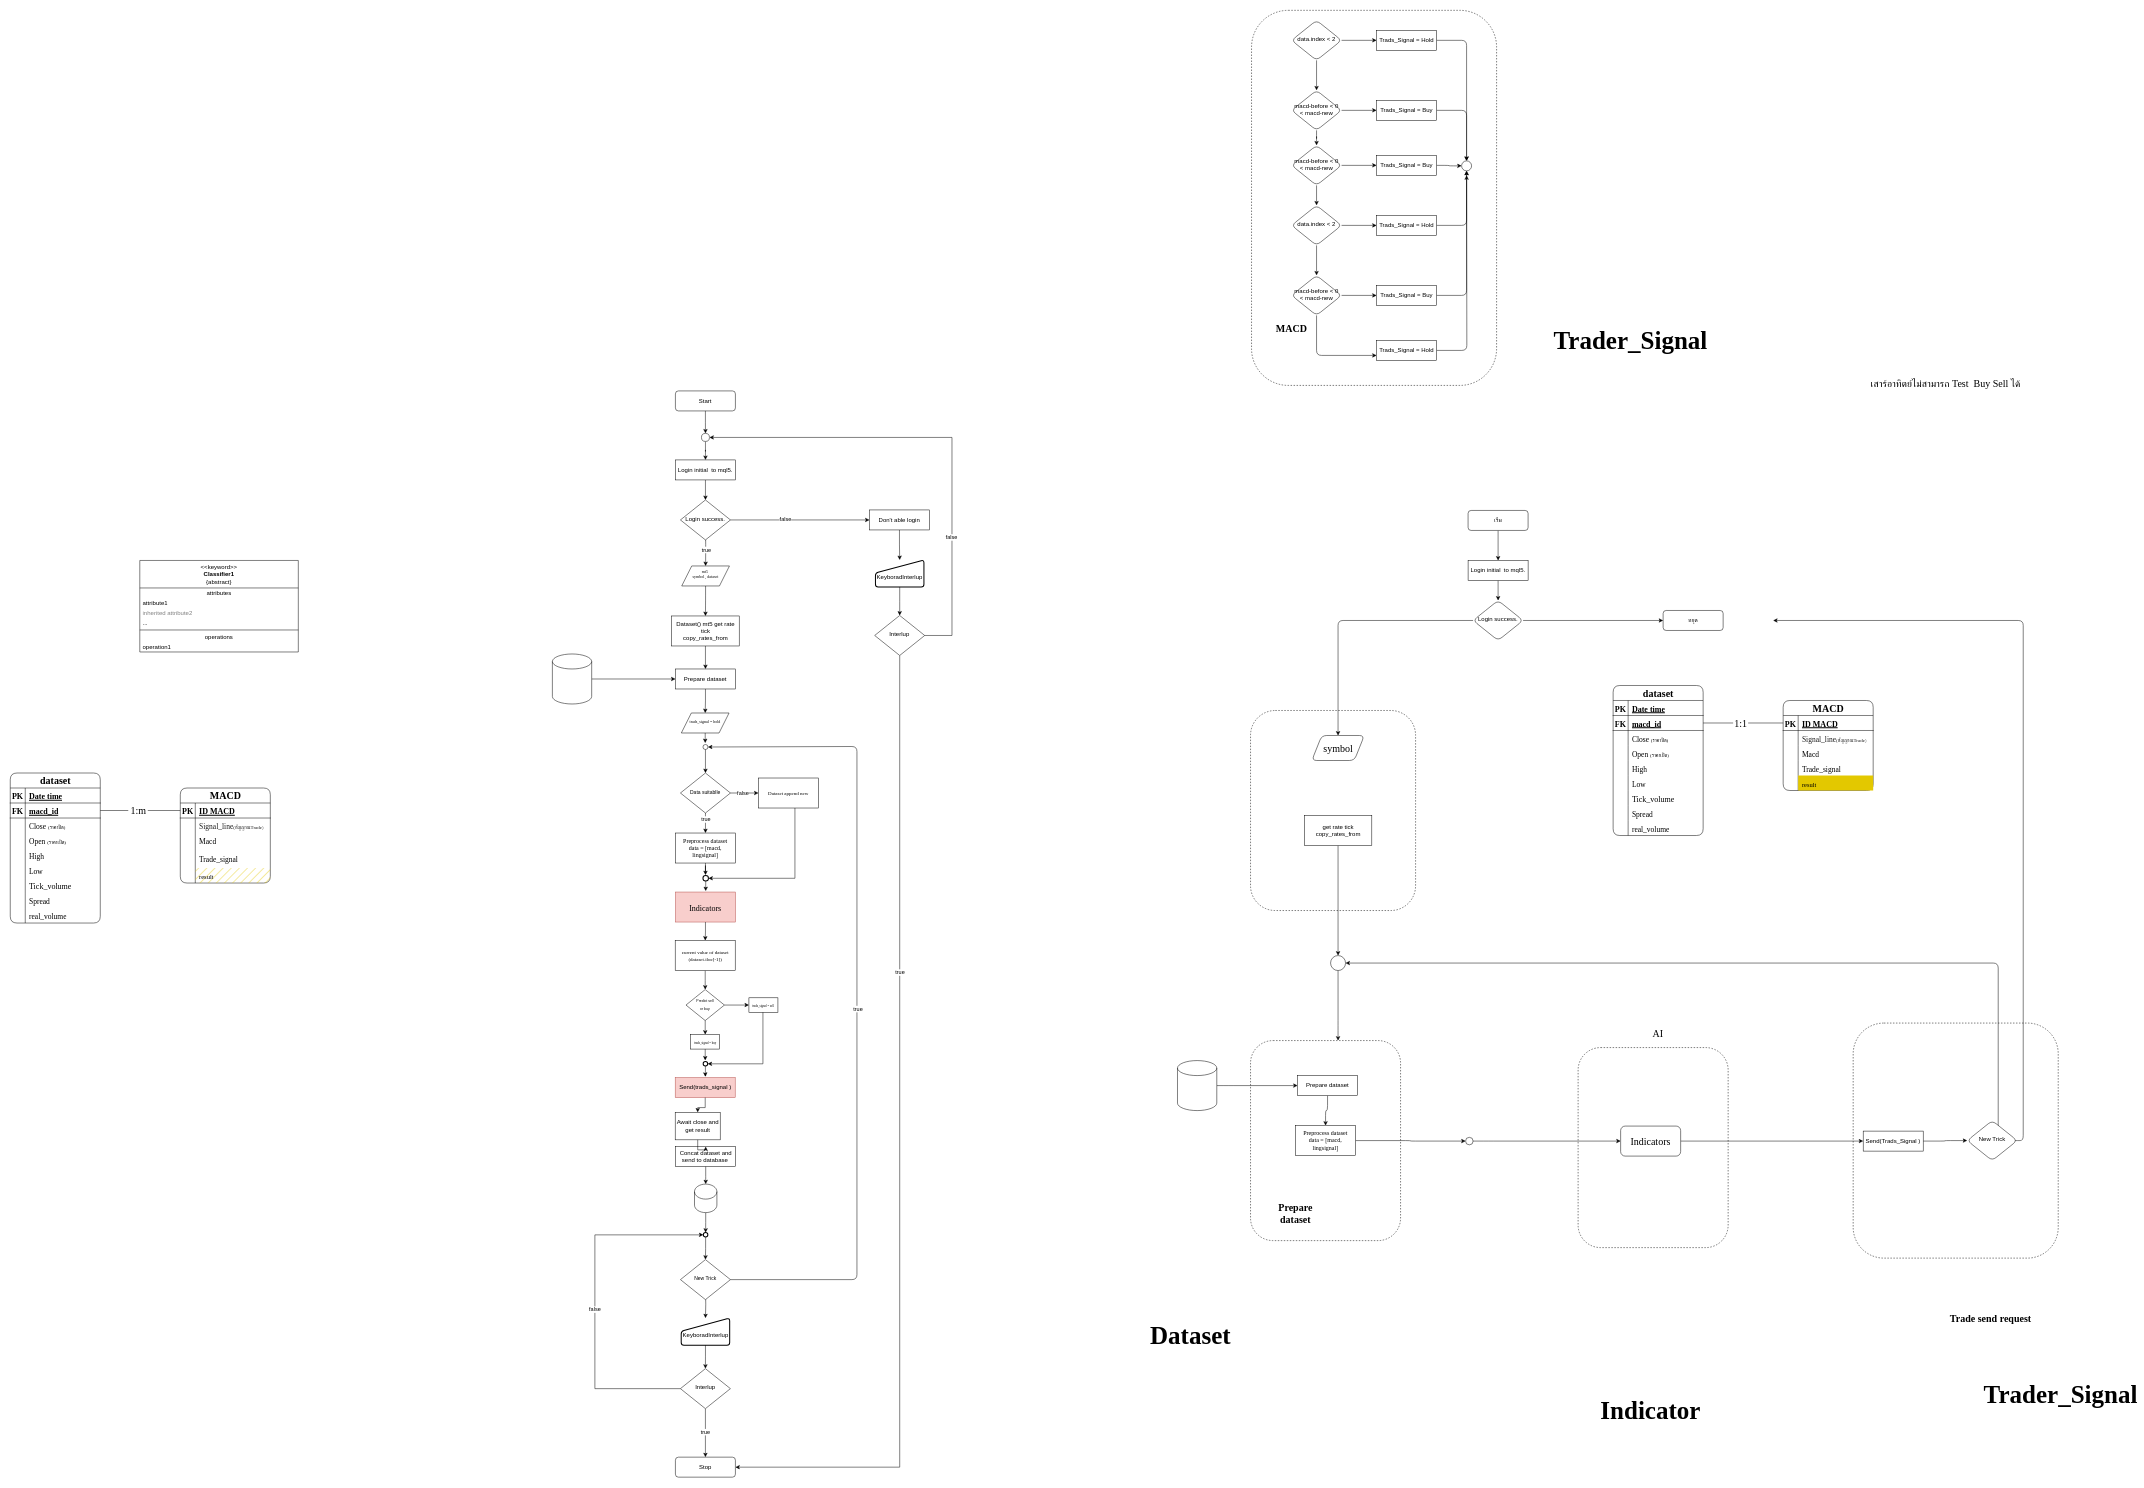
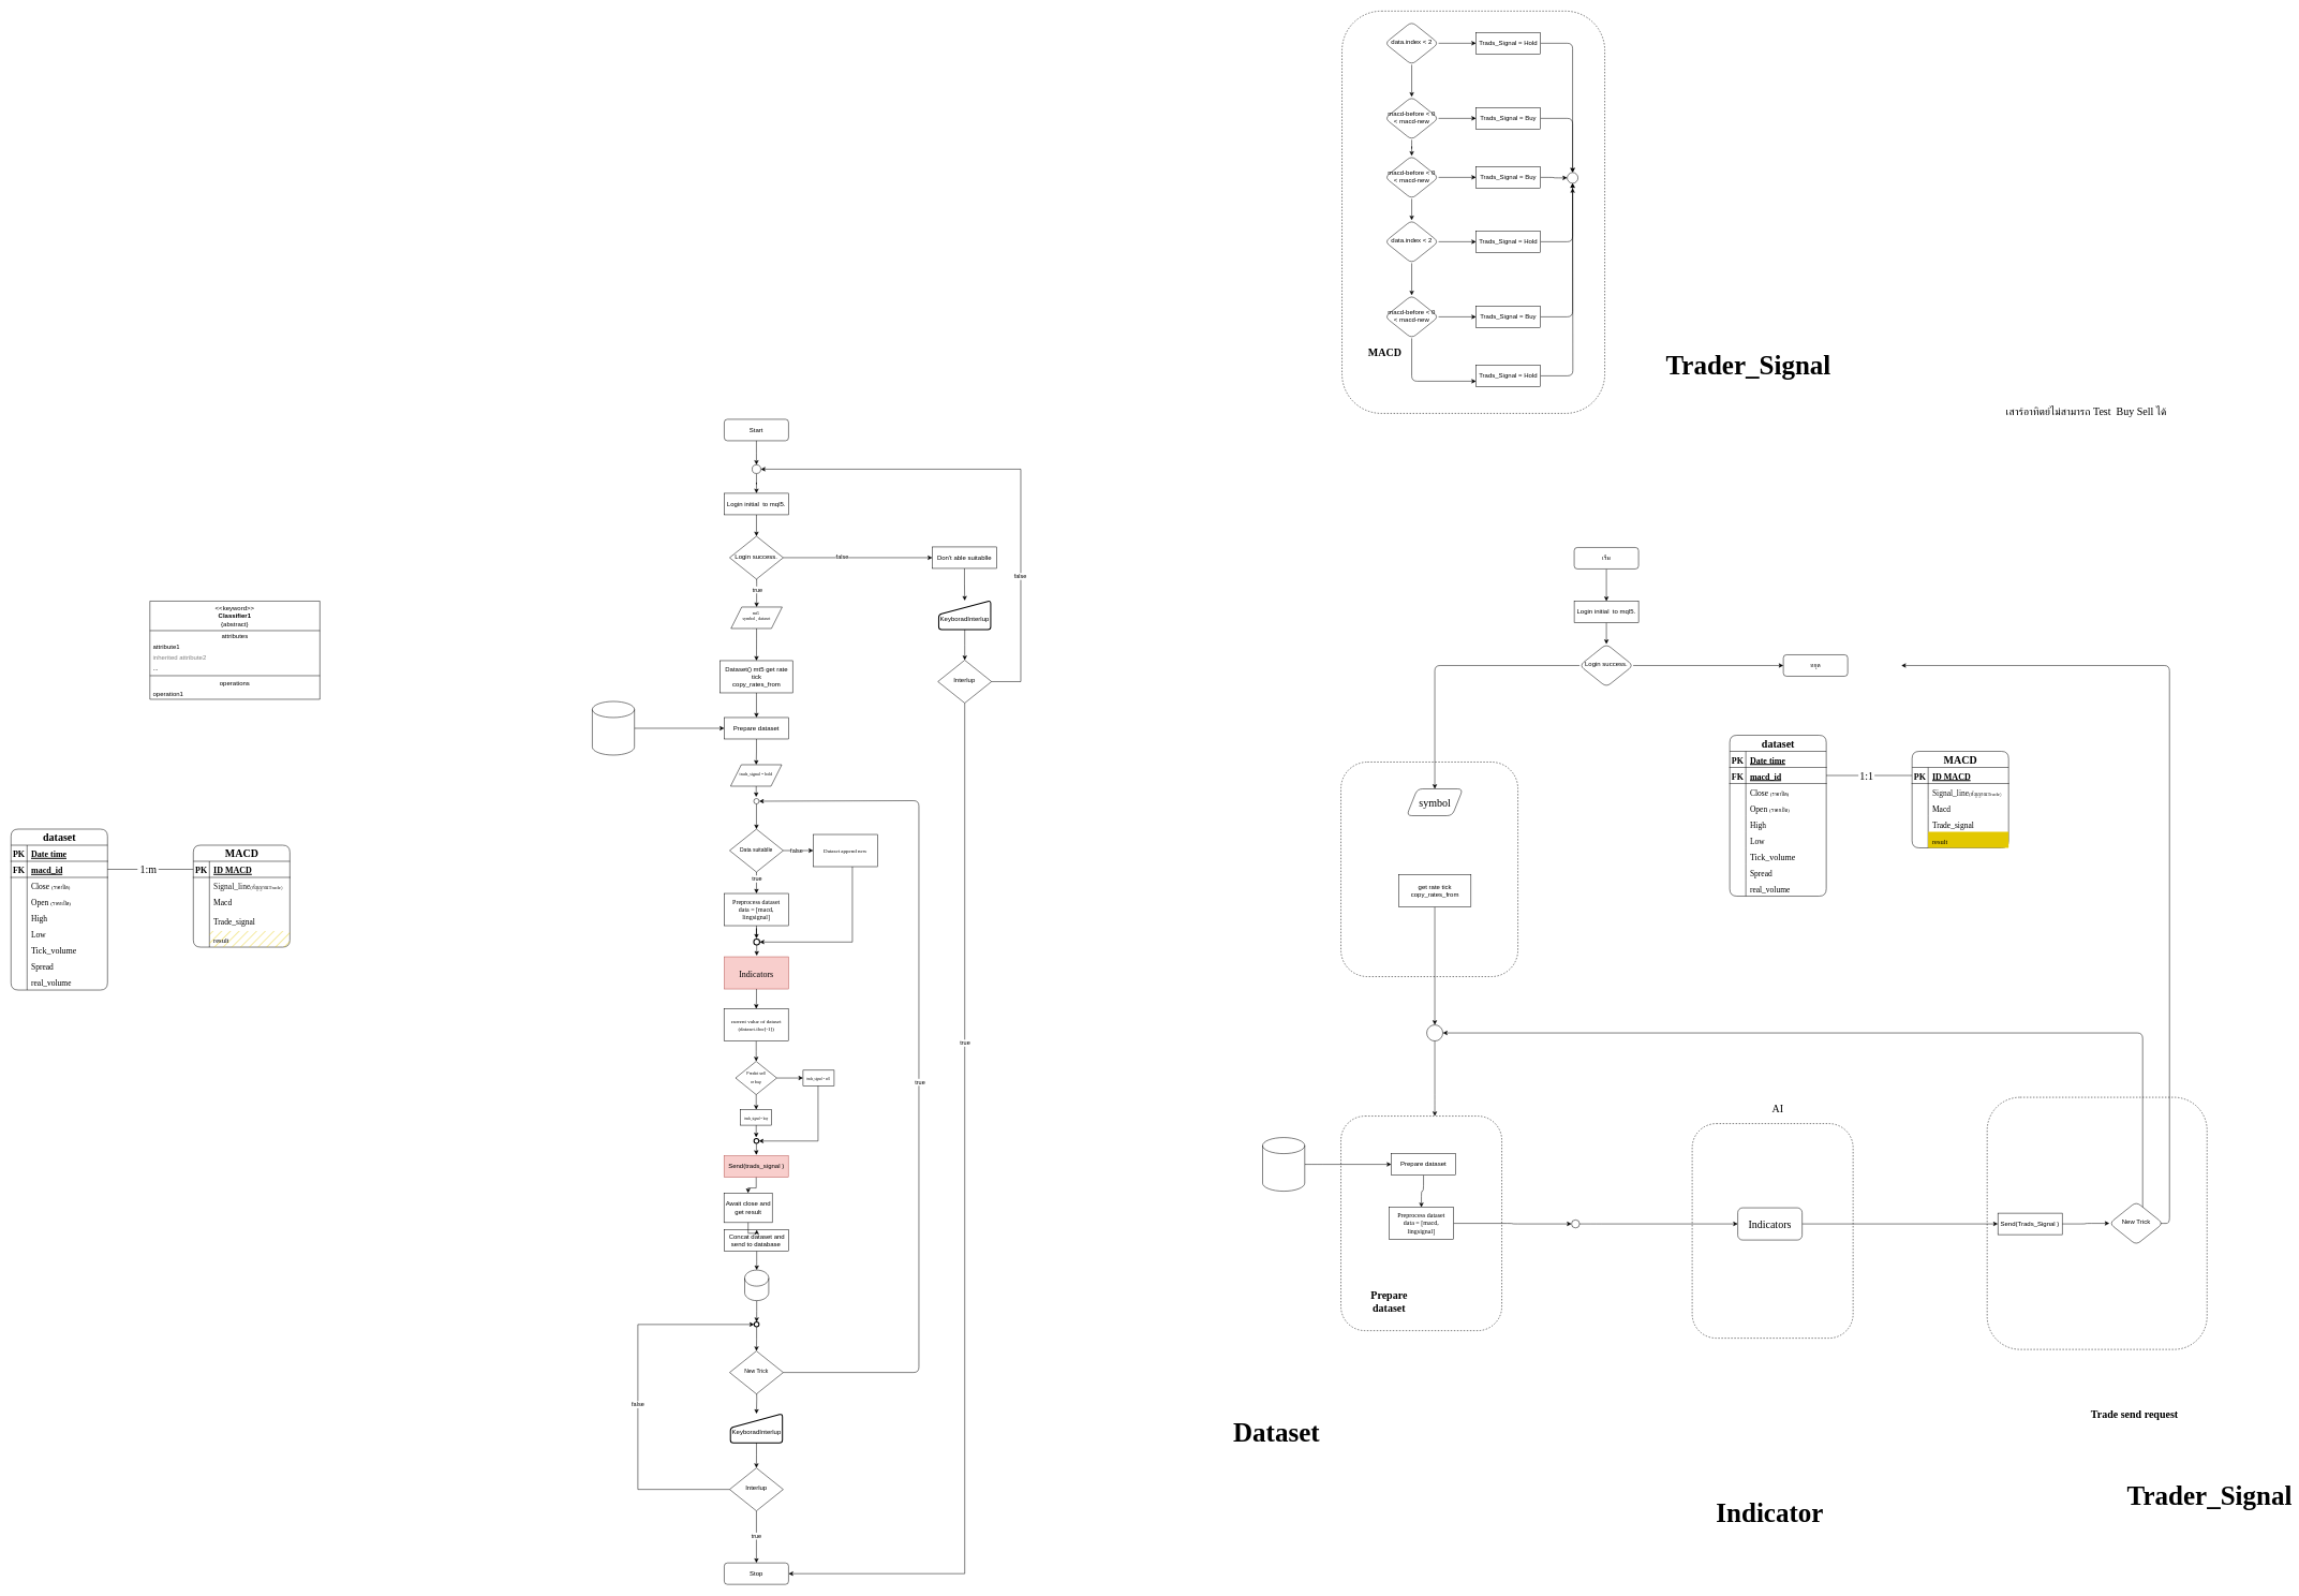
- <mxCell id="221" value="Don't able login" style="rounded=1;whiteSpace=wrap;html=1;fontSize=12;glass=0;strokeWidth=1;shadow=0;arcSize=0;" parent="174" vertex="1"><mxGeometry x="634.0" y="238" width="120" height="40" as="geometry" /></mxCell>
+ <mxCell id="221" value="Don't able suitablle" style="rounded=1;whiteSpace=wrap;html=1;fontSize=12;glass=0;strokeWidth=1;shadow=0;arcSize=0;" parent="174" vertex="1"><mxGeometry x="634.0" y="238" width="120" height="40" as="geometry" /></mxCell>
